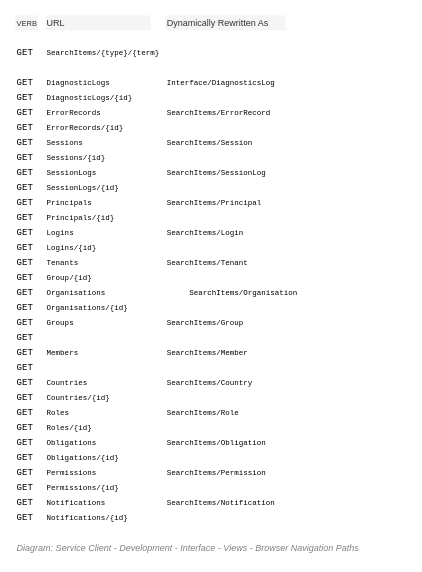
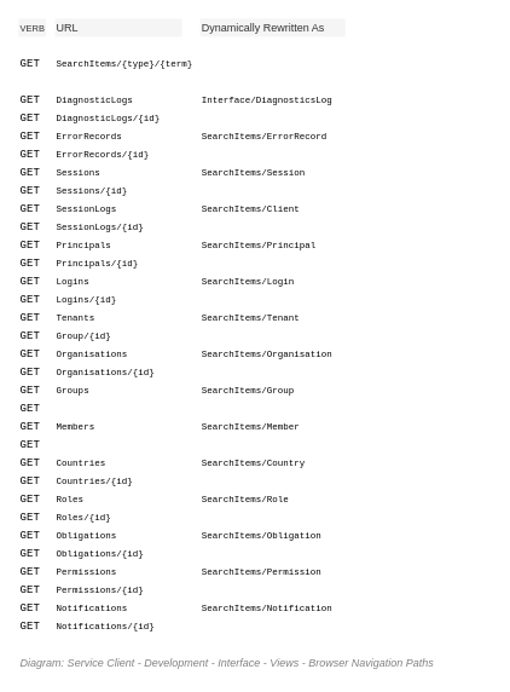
- <mxCell id="65" value="&lt;font style=&quot;font-size: 10px&quot;&gt;SearchItems/SessionLog&lt;/font&gt;" style="text;html=1;strokeColor=none;fillColor=none;align=left;verticalAlign=middle;whiteSpace=wrap;rounded=0;dashed=1;fontSize=10;fontFamily=Courier New;" vertex="1" parent="1"><mxGeometry x="220" y="220" width="160" height="20" as="geometry" /></mxCell>
+ <mxCell id="65" value="&lt;font style=&quot;font-size: 10px&quot;&gt;SearchItems/Client&lt;/font&gt;" style="text;html=1;strokeColor=none;fillColor=none;align=left;verticalAlign=middle;whiteSpace=wrap;rounded=0;dashed=1;fontSize=10;fontFamily=Courier New;" vertex="1" parent="1"><mxGeometry x="220" y="220" width="160" height="20" as="geometry" /></mxCell>
- <mxCell id="69" value="&lt;font style=&quot;font-size: 10px&quot;&gt;SearchItems/Organisation&lt;/font&gt;" style="text;html=1;strokeColor=none;fillColor=none;align=left;verticalAlign=middle;whiteSpace=wrap;rounded=0;dashed=1;fontSize=10;fontFamily=Courier New;" vertex="1" parent="1"><mxGeometry x="250" y="380" width="160" height="20" as="geometry" /></mxCell>
+ <mxCell id="69" value="&lt;font style=&quot;font-size: 10px&quot;&gt;SearchItems/Organisation&lt;/font&gt;" style="text;html=1;strokeColor=none;fillColor=none;align=left;verticalAlign=middle;whiteSpace=wrap;rounded=0;dashed=1;fontSize=10;fontFamily=Courier New;" vertex="1" parent="1"><mxGeometry x="220" y="380" width="160" height="20" as="geometry" /></mxCell>
